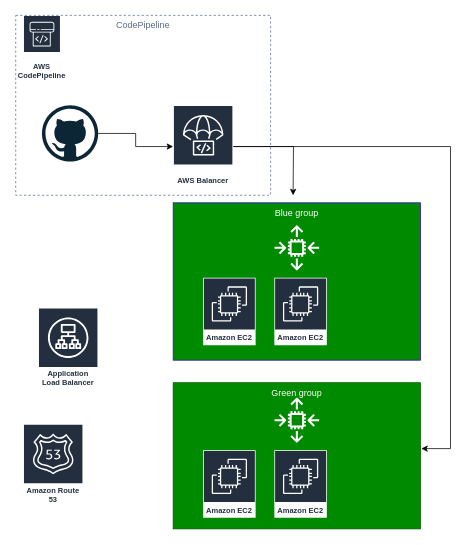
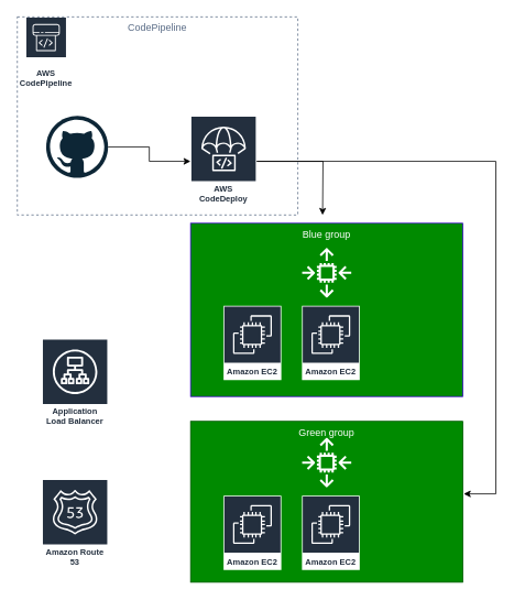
- <mxCell id="6" value="AWS Balancer" style="outlineConnect=0;fontColor=#232F3E;gradientColor=none;strokeColor=#ffffff;fillColor=#232F3E;dashed=0;verticalLabelPosition=middle;verticalAlign=bottom;align=center;html=1;whiteSpace=wrap;fontSize=10;fontStyle=1;spacing=3;shape=mxgraph.aws4.productIcon;prIcon=mxgraph.aws4.codedeploy;" parent="1" vertex="1"><mxGeometry x="230" y="140" width="80" height="110" as="geometry" /></mxCell>
+ <mxCell id="6" value="AWS CodeDeploy" style="outlineConnect=0;fontColor=#232F3E;gradientColor=none;strokeColor=#ffffff;fillColor=#232F3E;dashed=0;verticalLabelPosition=middle;verticalAlign=bottom;align=center;html=1;whiteSpace=wrap;fontSize=10;fontStyle=1;spacing=3;shape=mxgraph.aws4.productIcon;prIcon=mxgraph.aws4.codedeploy;" parent="1" vertex="1"><mxGeometry x="230" y="140" width="80" height="110" as="geometry" /></mxCell>
- <mxCell id="18" value="Amazon Route 53" style="outlineConnect=0;fontColor=#232F3E;gradientColor=none;strokeColor=#ffffff;fillColor=#232F3E;dashed=0;verticalLabelPosition=middle;verticalAlign=bottom;align=center;html=1;whiteSpace=wrap;fontSize=10;fontStyle=1;spacing=3;shape=mxgraph.aws4.productIcon;prIcon=mxgraph.aws4.route_53;" vertex="1" parent="1"><mxGeometry x="30" y="565" width="80" height="110" as="geometry" /></mxCell>
+ <mxCell id="18" value="Amazon Route 53" style="outlineConnect=0;fontColor=#232F3E;gradientColor=none;strokeColor=#ffffff;fillColor=#232F3E;dashed=0;verticalLabelPosition=middle;verticalAlign=bottom;align=center;html=1;whiteSpace=wrap;fontSize=10;fontStyle=1;spacing=3;shape=mxgraph.aws4.productIcon;prIcon=mxgraph.aws4.route_53;" vertex="1" parent="1"><mxGeometry x="50" y="580" width="80" height="110" as="geometry" /></mxCell>
